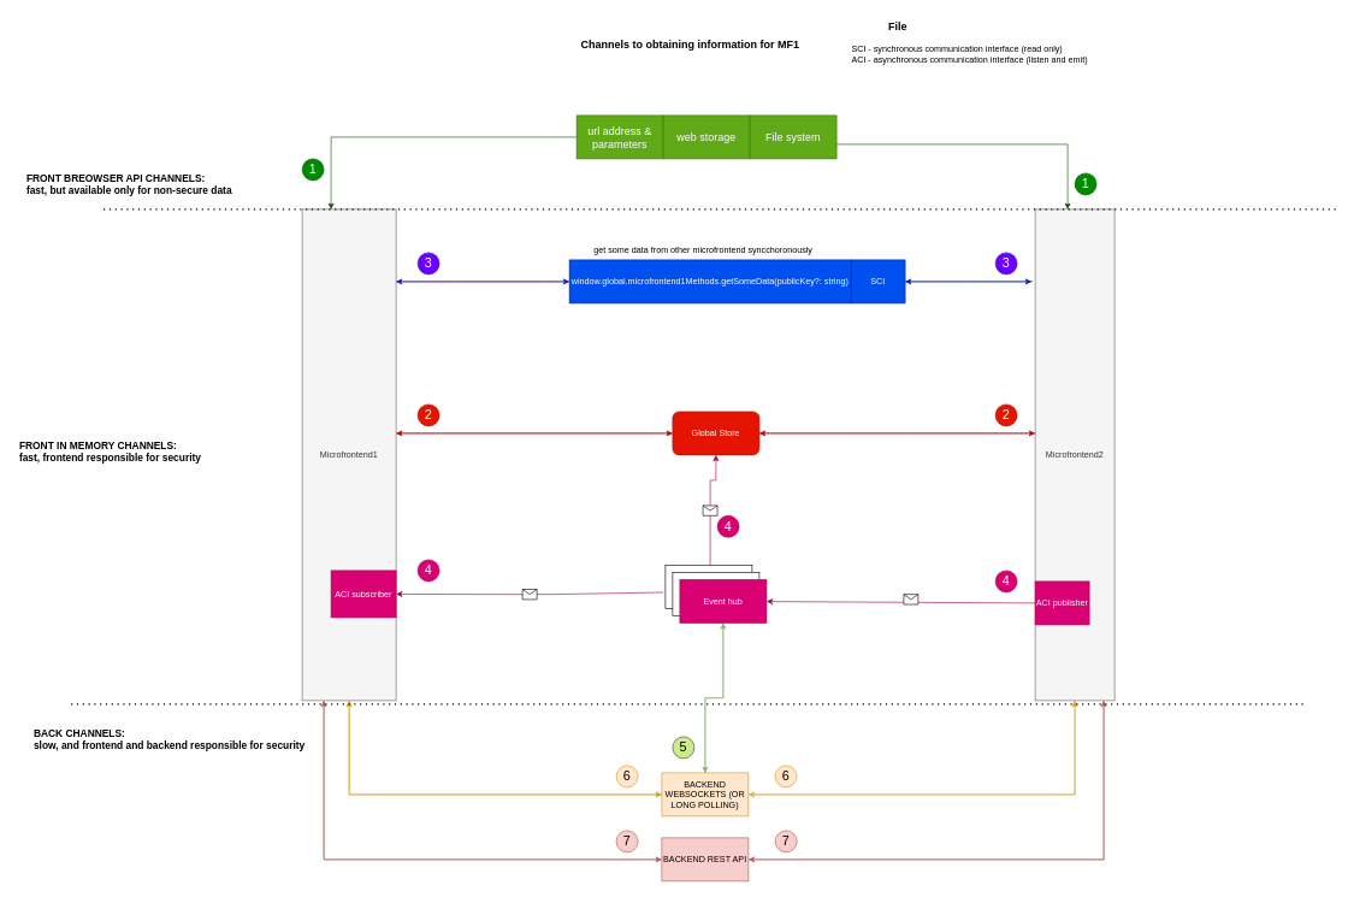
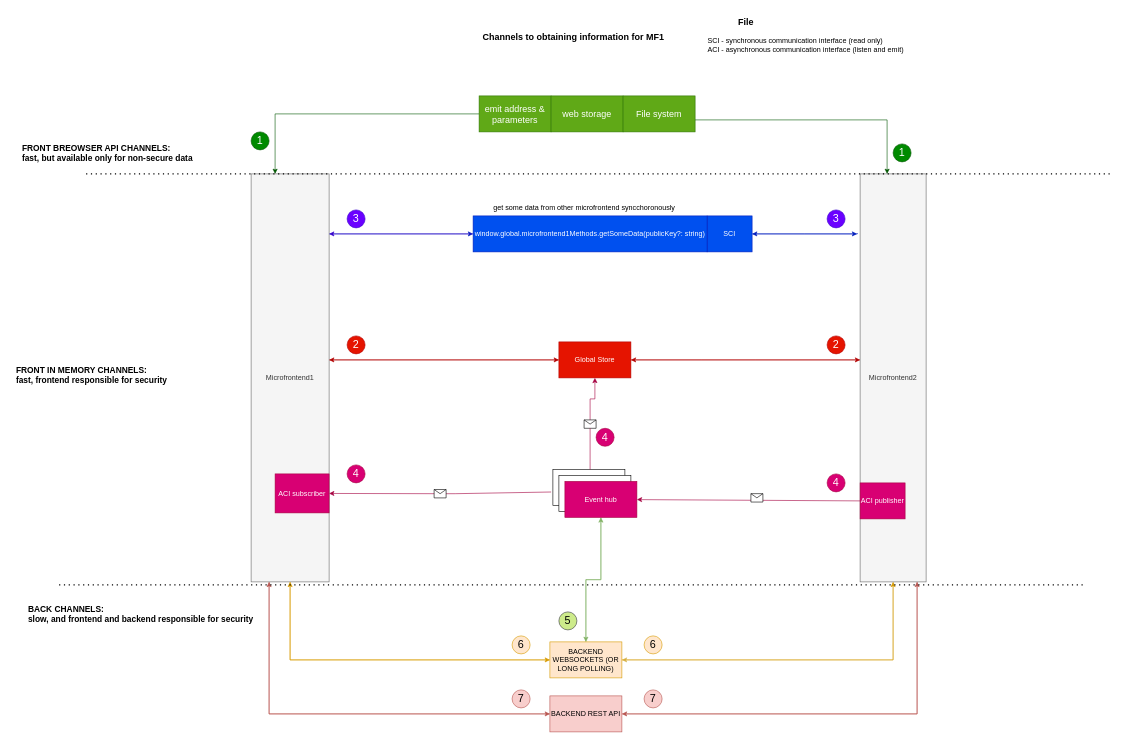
- <mxCell id="30" value="url address &amp;amp; parameters" style="rounded=0;whiteSpace=wrap;html=1;fontSize=15;fillColor=#60a917;fontColor=#ffffff;strokeColor=#2D7600;" parent="1" vertex="1"><mxGeometry x="798" y="159" width="120" height="60" as="geometry" /></mxCell>
+ <mxCell id="30" value="emit address &amp;amp; parameters" style="rounded=0;whiteSpace=wrap;html=1;fontSize=15;fillColor=#60a917;fontColor=#ffffff;strokeColor=#2D7600;" parent="1" vertex="1"><mxGeometry x="798" y="159" width="120" height="60" as="geometry" /></mxCell>
- <mxCell id="13" value="Global Store" style="whiteSpace=wrap;html=1;fillColor=#e51400;fontColor=#ffffff;strokeColor=#B20000;rounded=1;" parent="1" vertex="1"><mxGeometry x="931" y="569" width="120" height="60" as="geometry" /></mxCell>
+ <mxCell id="13" value="Global Store" style="rounded=0;whiteSpace=wrap;html=1;fillColor=#e51400;fontColor=#ffffff;strokeColor=#B20000;" parent="1" vertex="1"><mxGeometry x="931" y="569" width="120" height="60" as="geometry" /></mxCell>
